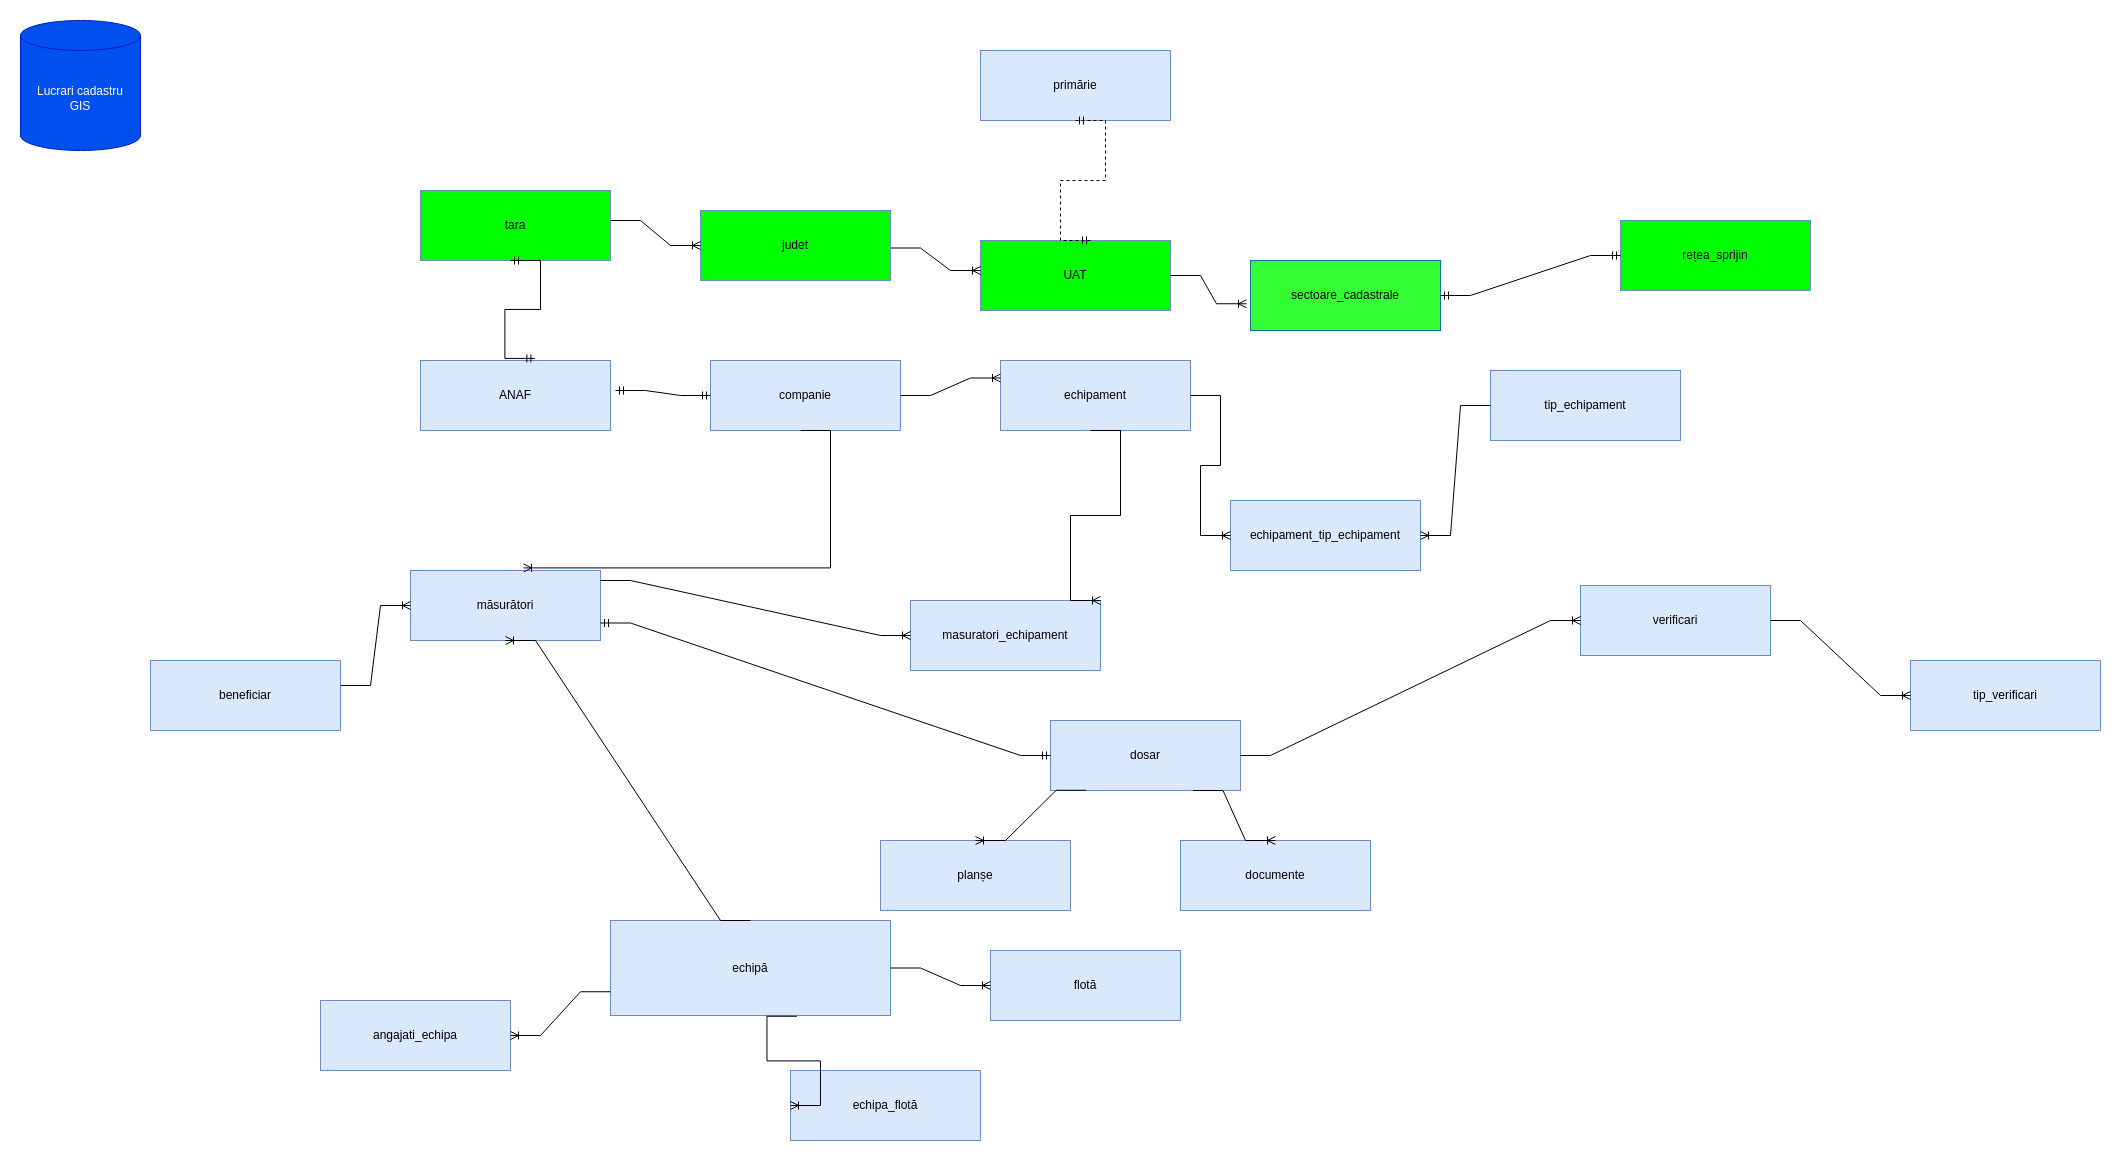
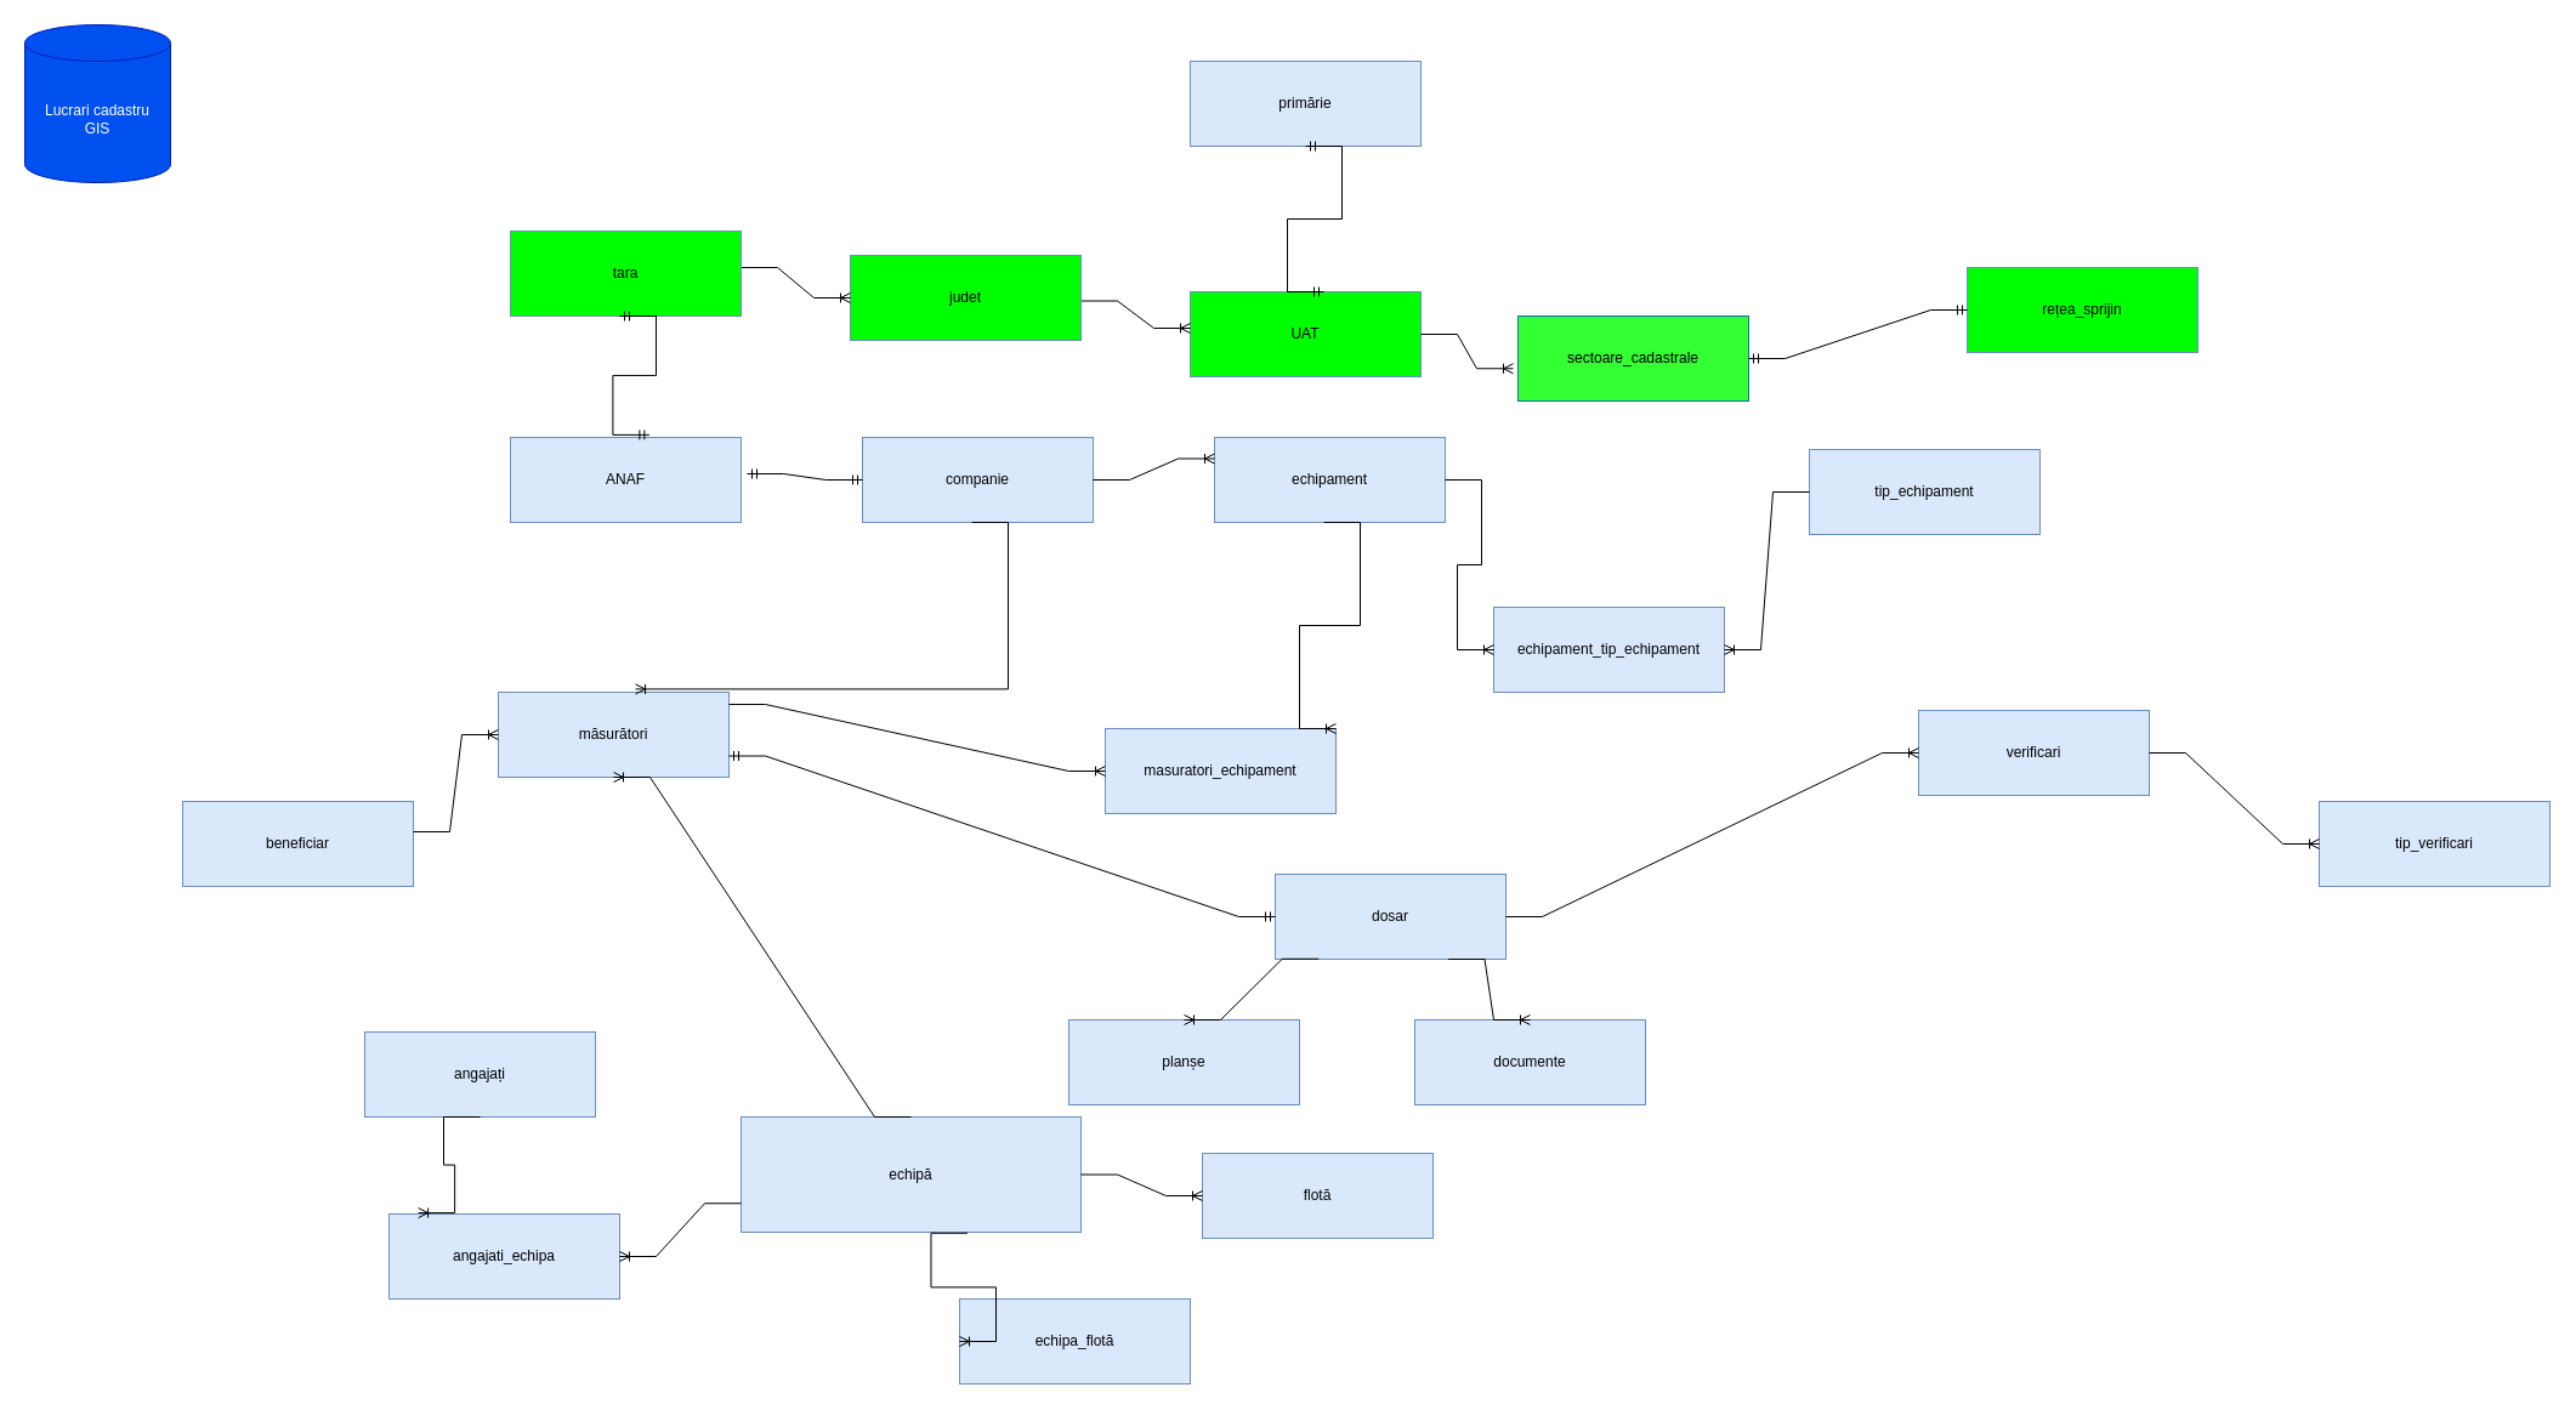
- <mxCell id="39" value="" style="edgeStyle=entityRelationEdgeStyle;fontSize=12;html=1;endArrow=ERmandOne;startArrow=ERmandOne;rounded=0;entryX=0.579;entryY=0;entryDx=0;entryDy=0;entryPerimeter=0;exitX=0.5;exitY=1;exitDx=0;exitDy=0;dashed=1;" edge="1" parent="1" source="11" target="16"><mxGeometry width="100" height="100" relative="1" as="geometry"><mxPoint x="1060" y="160" as="sourcePoint" /><mxPoint x="1150" y="190" as="targetPoint" /></mxGeometry></mxCell>
+ <mxCell id="39" value="" style="edgeStyle=entityRelationEdgeStyle;fontSize=12;html=1;endArrow=ERmandOne;startArrow=ERmandOne;rounded=0;entryX=0.579;entryY=0;entryDx=0;entryDy=0;entryPerimeter=0;exitX=0.5;exitY=1;exitDx=0;exitDy=0;" edge="1" parent="1" source="11" target="16"><mxGeometry width="100" height="100" relative="1" as="geometry"><mxPoint x="1060" y="160" as="sourcePoint" /><mxPoint x="1150" y="190" as="targetPoint" /></mxGeometry></mxCell>
- <mxCell id="9" value="documente" style="rounded=0;whiteSpace=wrap;html=1;fillColor=#dae8fc;strokeColor=#6c8ebf;" vertex="1" parent="1"><mxGeometry x="1180" y="840" width="190" height="70" as="geometry" /></mxCell>
+ <mxCell id="9" value="documente" style="rounded=0;whiteSpace=wrap;html=1;fillColor=#dae8fc;strokeColor=#6c8ebf;" vertex="1" parent="1"><mxGeometry x="1165" y="840" width="190" height="70" as="geometry" /></mxCell>
+ <mxCell id="6" value="angajați" style="rounded=0;whiteSpace=wrap;html=1;fillColor=#dae8fc;strokeColor=#6c8ebf;" vertex="1" parent="1"><mxGeometry x="300" y="850" width="190" height="70" as="geometry" /></mxCell>
+ <mxCell id="32" value="" style="edgeStyle=entityRelationEdgeStyle;fontSize=12;html=1;endArrow=ERoneToMany;rounded=0;entryX=0.127;entryY=-0.013;entryDx=0;entryDy=0;entryPerimeter=0;exitX=0.5;exitY=1;exitDx=0;exitDy=0;" edge="1" parent="1" source="6" target="31"><mxGeometry width="100" height="100" relative="1" as="geometry"><mxPoint x="440" y="960" as="sourcePoint" /><mxPoint x="460" y="1090" as="targetPoint" /></mxGeometry></mxCell>
